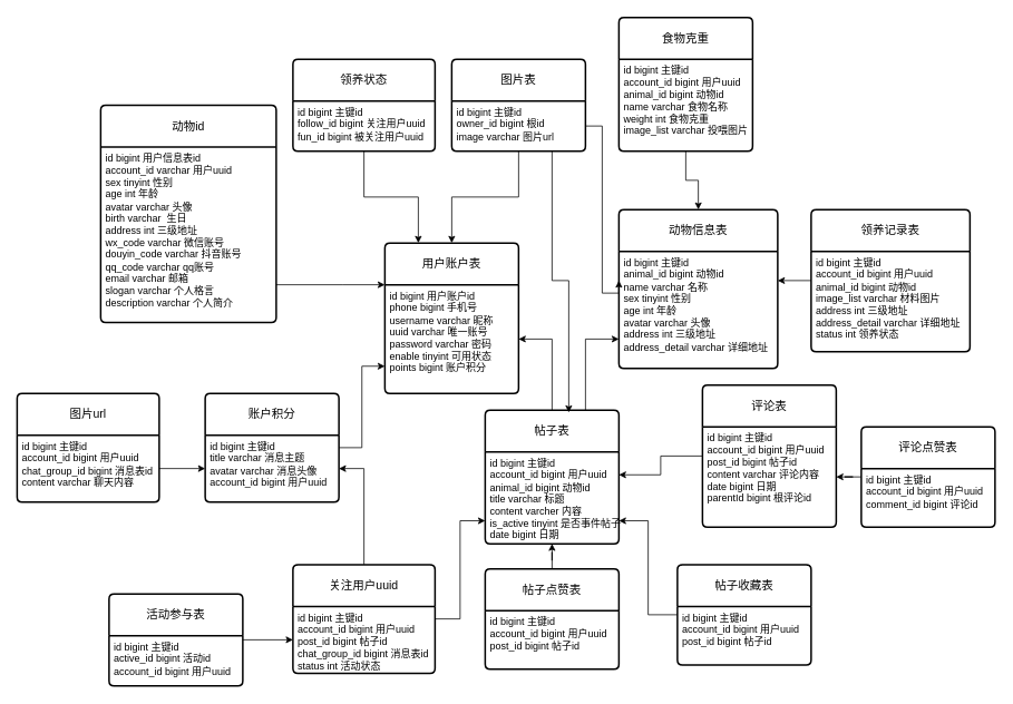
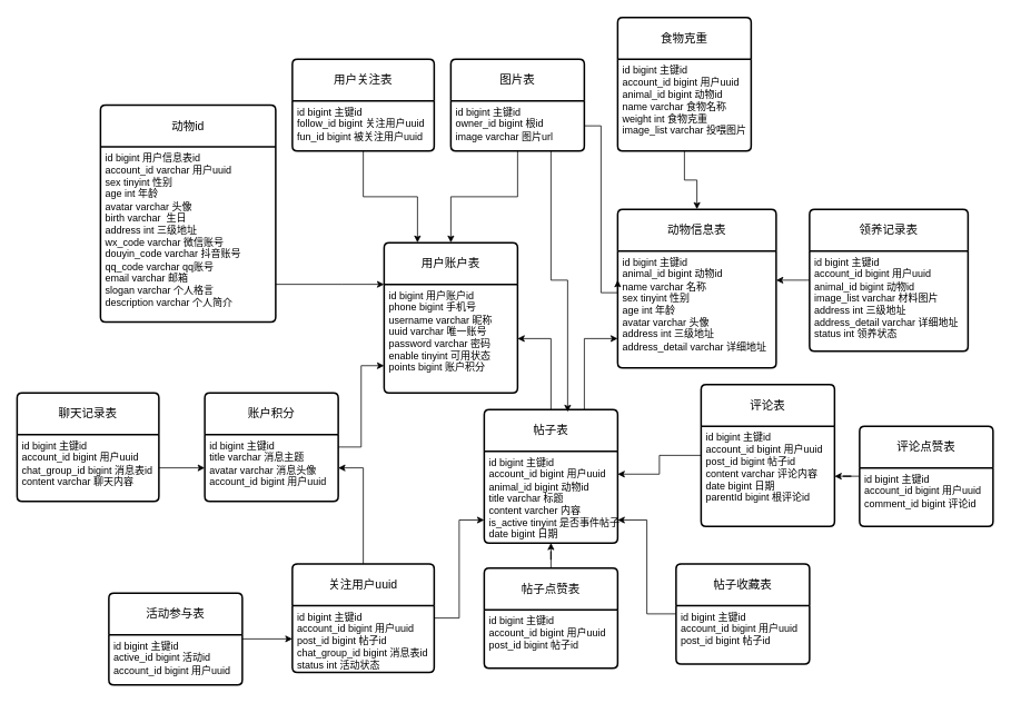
- <mxCell id="4" value="领养状态" style="swimlane;childLayout=stackLayout;horizontal=1;startSize=50;horizontalStack=0;rounded=1;fontSize=14;fontStyle=0;strokeWidth=2;resizeParent=0;resizeLast=1;shadow=0;dashed=0;align=center;arcSize=4;whiteSpace=wrap;html=1;" parent="1" vertex="1"><mxGeometry x="350" y="70" width="170" height="110" as="geometry" /></mxCell>
+ <mxCell id="4" value="用户关注表" style="swimlane;childLayout=stackLayout;horizontal=1;startSize=50;horizontalStack=0;rounded=1;fontSize=14;fontStyle=0;strokeWidth=2;resizeParent=0;resizeLast=1;shadow=0;dashed=0;align=center;arcSize=4;whiteSpace=wrap;html=1;" parent="1" vertex="1"><mxGeometry x="350" y="70" width="170" height="110" as="geometry" /></mxCell>
- <mxCell id="42" value="图片url" style="swimlane;childLayout=stackLayout;horizontal=1;startSize=50;horizontalStack=0;rounded=1;fontSize=14;fontStyle=0;strokeWidth=2;resizeParent=0;resizeLast=1;shadow=0;dashed=0;align=center;arcSize=4;whiteSpace=wrap;html=1;" parent="1" vertex="1"><mxGeometry x="20" y="470" width="170" height="130" as="geometry" /></mxCell>
+ <mxCell id="42" value="聊天记录表" style="swimlane;childLayout=stackLayout;horizontal=1;startSize=50;horizontalStack=0;rounded=1;fontSize=14;fontStyle=0;strokeWidth=2;resizeParent=0;resizeLast=1;shadow=0;dashed=0;align=center;arcSize=4;whiteSpace=wrap;html=1;" parent="1" vertex="1"><mxGeometry x="20" y="470" width="170" height="130" as="geometry" /></mxCell>
